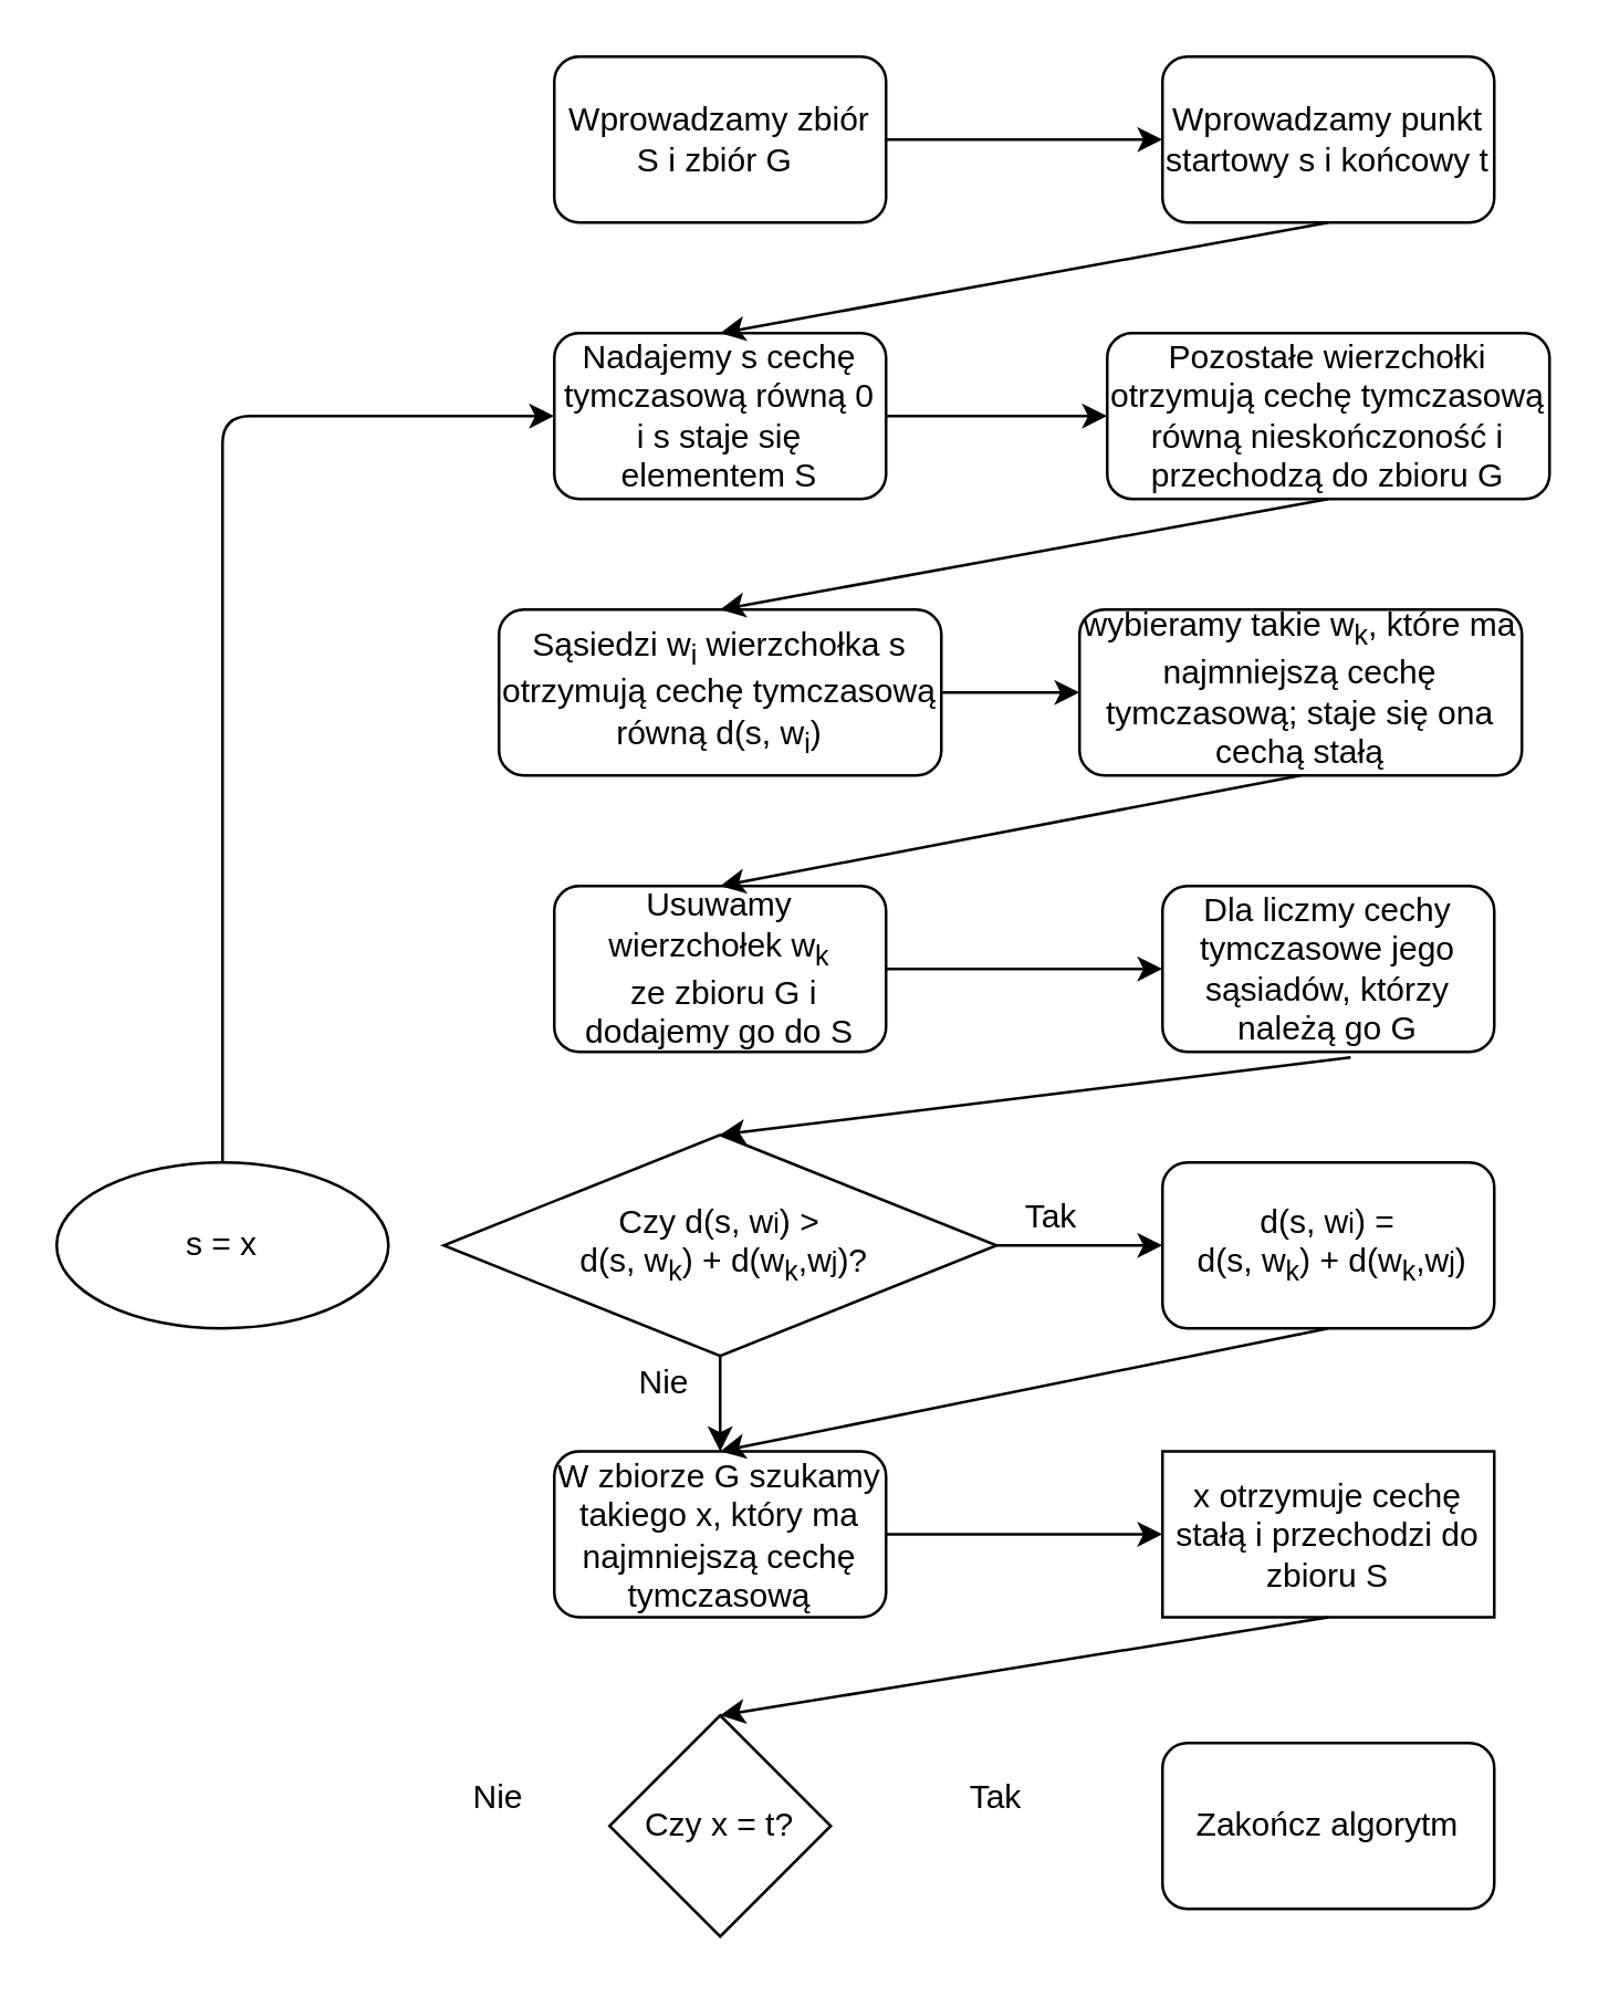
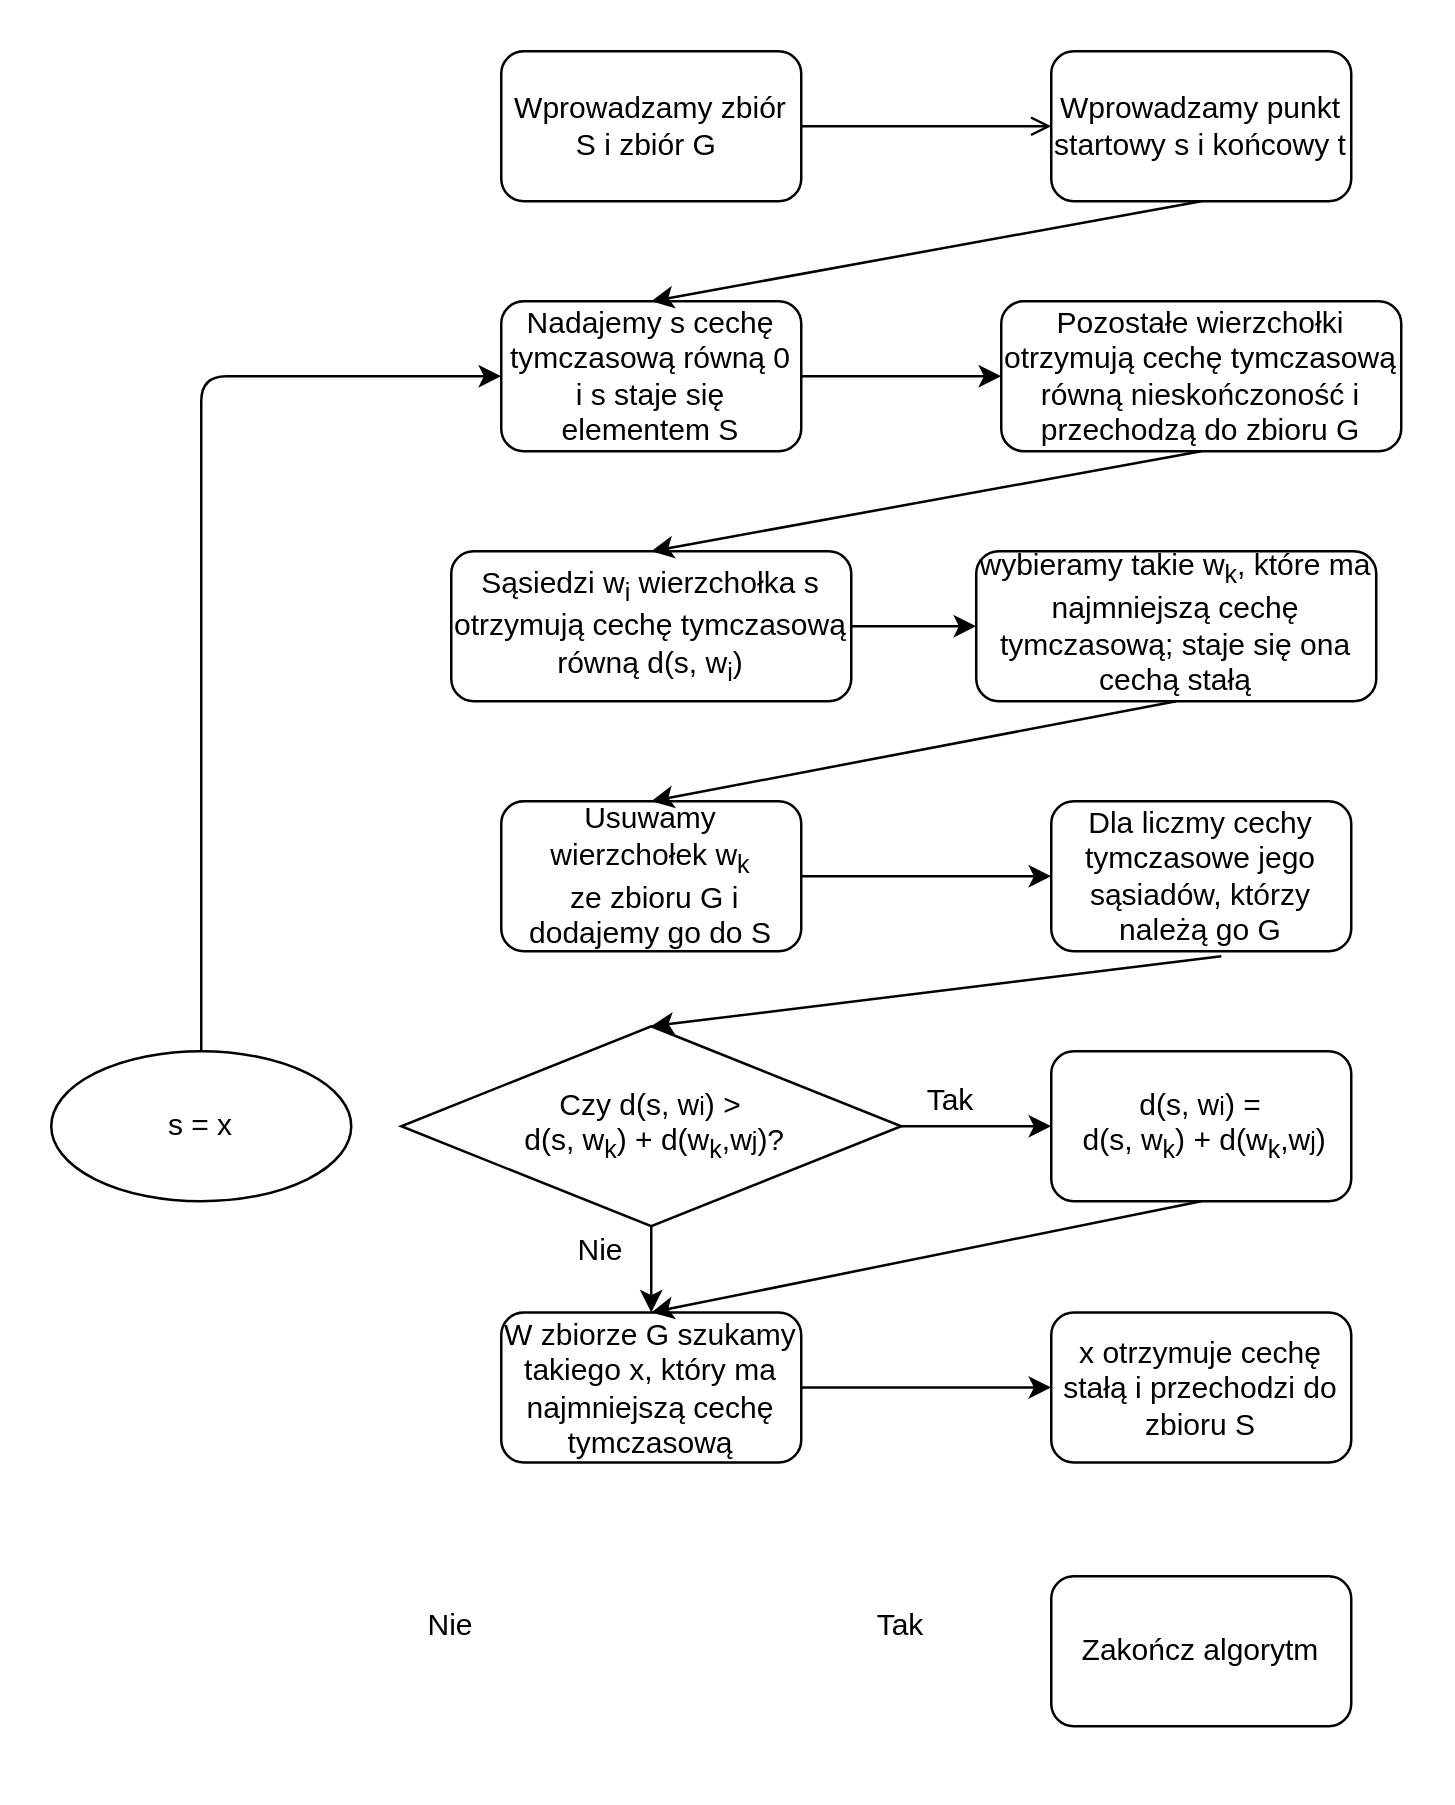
- <mxCell id="3" value="" style="endArrow=classic;html=1;exitX=1;exitY=0.5;exitDx=0;exitDy=0;" edge="1" parent="1" source="2" target="4"><mxGeometry width="50" height="50" relative="1" as="geometry"><mxPoint x="270" y="390" as="sourcePoint" /><mxPoint x="260" y="140" as="targetPoint" /></mxGeometry></mxCell>
+ <mxCell id="3" value="" style="endArrow=open;html=1;exitX=1;exitY=0.5;exitDx=0;exitDy=0;" edge="1" parent="1" source="2" target="4"><mxGeometry width="50" height="50" relative="1" as="geometry"><mxPoint x="270" y="390" as="sourcePoint" /><mxPoint x="260" y="140" as="targetPoint" /></mxGeometry></mxCell>
- <mxCell id="27" value="x otrzymuje cechę stałą i przechodzi do zbioru S" style="whiteSpace=wrap;html=1;rounded=0;" vertex="1" parent="1"><mxGeometry x="420" y="524.5" width="120" height="60" as="geometry" /></mxCell>
+ <mxCell id="27" value="x otrzymuje cechę stałą i przechodzi do zbioru S" style="rounded=1;whiteSpace=wrap;html=1;" vertex="1" parent="1"><mxGeometry x="420" y="524.5" width="120" height="60" as="geometry" /></mxCell>
- <mxCell id="28" value="" style="endArrow=classic;html=1;exitX=0.5;exitY=1;exitDx=0;exitDy=0;entryX=0.5;entryY=0;entryDx=0;entryDy=0;" edge="1" parent="1" source="27" target="29"><mxGeometry width="50" height="50" relative="1" as="geometry"><mxPoint x="270" y="670" as="sourcePoint" /><mxPoint x="270" y="620" as="targetPoint" /></mxGeometry></mxCell>
- <mxCell id="29" value="Czy x = t?" style="rhombus;whiteSpace=wrap;html=1;" vertex="1" parent="1"><mxGeometry x="220" y="620" width="80" height="80" as="geometry" /></mxCell>
